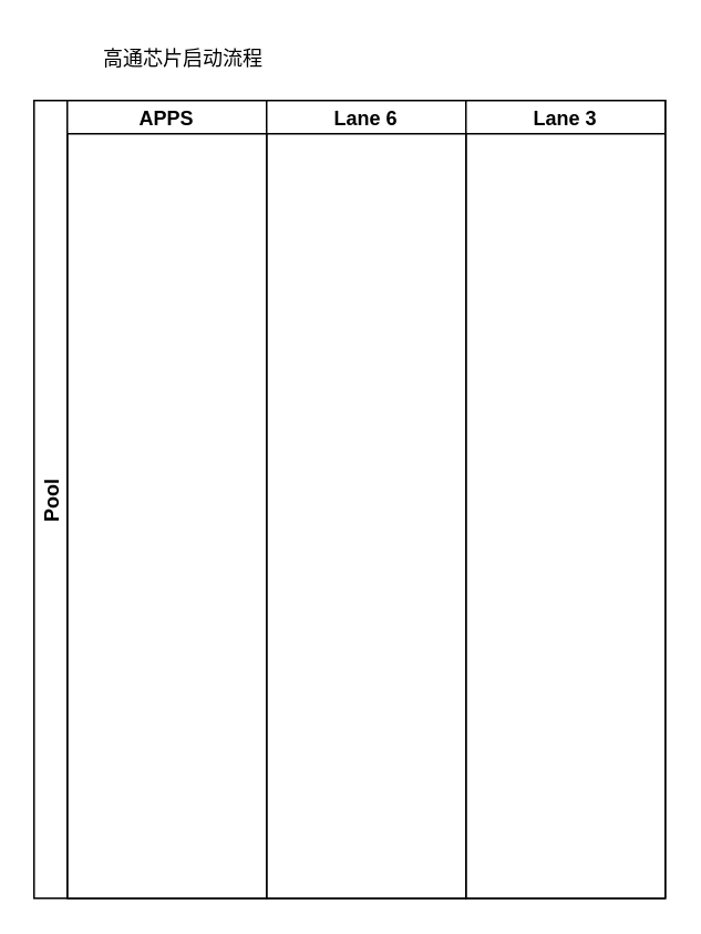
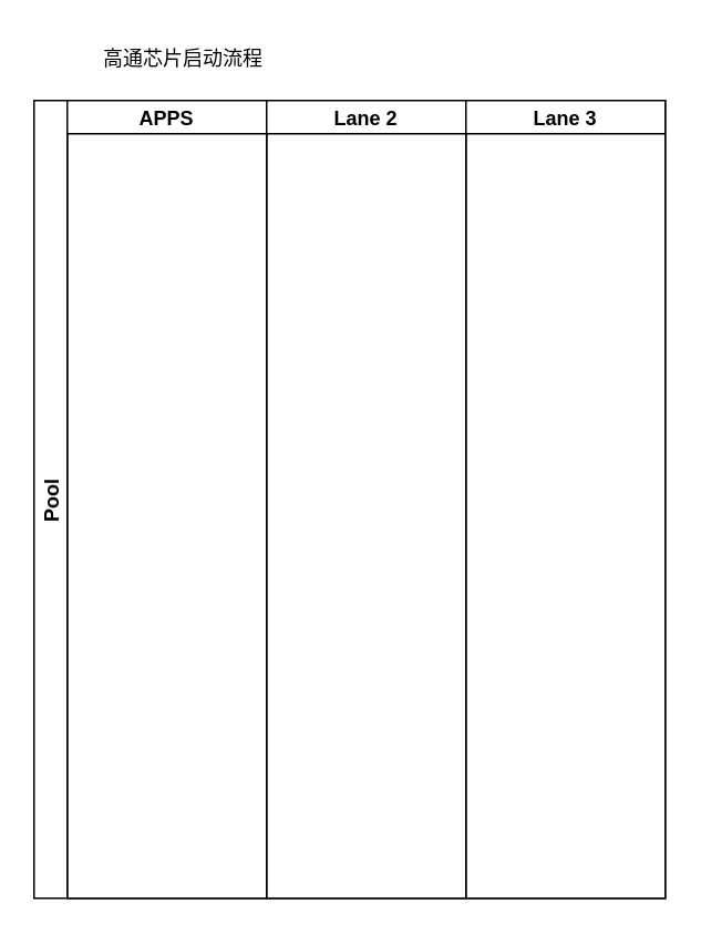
- <mxCell id="4" value="Lane 6" style="swimlane;startSize=20;" vertex="1" parent="2"><mxGeometry x="140" width="120" height="480" as="geometry" /></mxCell>
+ <mxCell id="4" value="Lane 2" style="swimlane;startSize=20;" vertex="1" parent="2"><mxGeometry x="140" width="120" height="480" as="geometry" /></mxCell>
